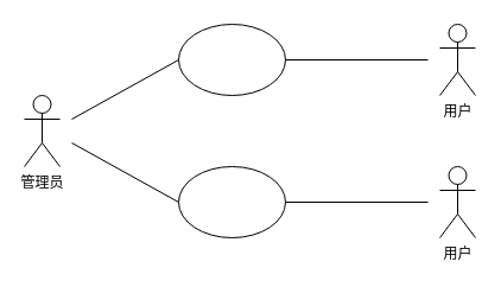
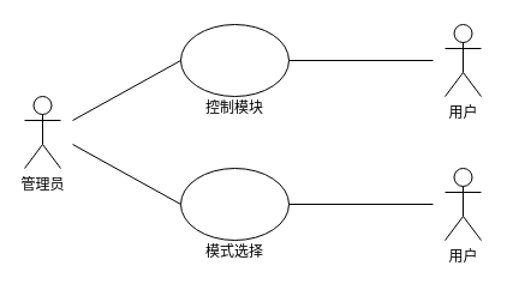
+ <mxCell id="5" value="控制模块" style="text;html=1;strokeColor=none;fillColor=none;align=center;verticalAlign=middle;whiteSpace=wrap;rounded=0;" parent="1" vertex="1"><mxGeometry x="170" y="80" width="50" height="20" as="geometry" /></mxCell>
+ <mxCell id="7" value="模式选择" style="text;html=1;strokeColor=none;fillColor=none;align=center;verticalAlign=middle;whiteSpace=wrap;rounded=0;" parent="1" vertex="1"><mxGeometry x="170" y="200" width="50" height="20" as="geometry" /></mxCell>
